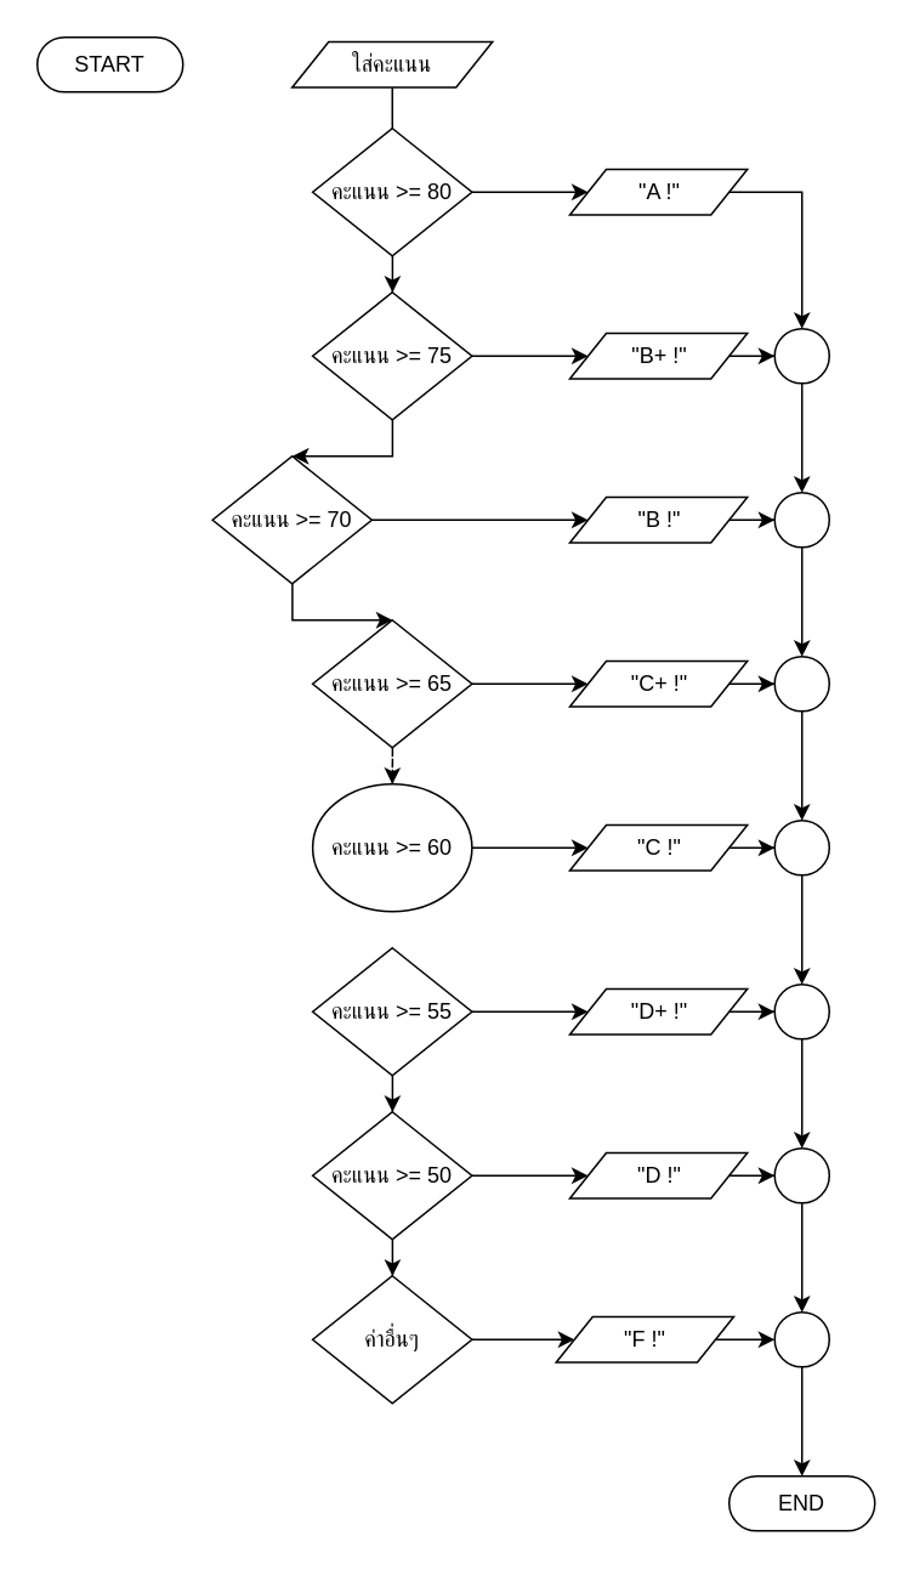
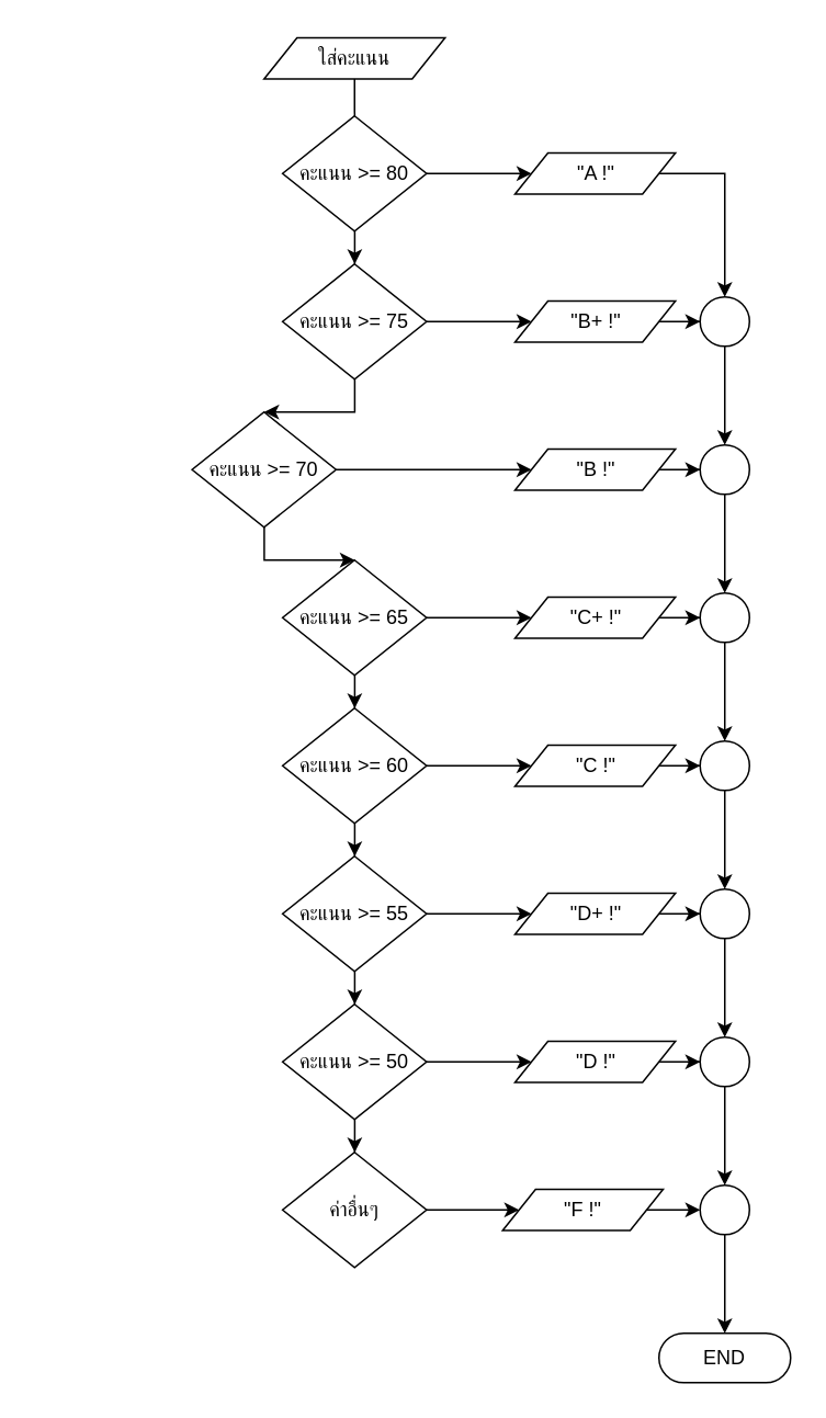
- <mxCell id="2" value="START" style="rounded=1;whiteSpace=wrap;html=1;arcSize=50;" parent="1" vertex="1"><mxGeometry x="20" y="20" width="80" height="30" as="geometry" /></mxCell>
- <mxCell id="15" value="" style="edgeStyle=orthogonalEdgeStyle;rounded=0;orthogonalLoop=1;jettySize=auto;html=1;dashed=1;" parent="1" source="17" target="20" edge="1"><mxGeometry relative="1" as="geometry" /></mxCell>
+ <mxCell id="15" value="" style="edgeStyle=orthogonalEdgeStyle;rounded=0;orthogonalLoop=1;jettySize=auto;html=1;" parent="1" source="17" target="20" edge="1"><mxGeometry relative="1" as="geometry" /></mxCell>
- <mxCell id="20" value="คะแนน &amp;gt;= 60" style="ellipse;whiteSpace=wrap;html=1;" parent="1" vertex="1"><mxGeometry x="171.25" y="430" width="87.5" height="70" as="geometry" /></mxCell>
+ <mxCell id="20" value="คะแนน &amp;gt;= 60" style="rhombus;whiteSpace=wrap;html=1;" parent="1" vertex="1"><mxGeometry x="171.25" y="430" width="87.5" height="70" as="geometry" /></mxCell>
+ <mxCell id="18" value="" style="edgeStyle=orthogonalEdgeStyle;rounded=0;orthogonalLoop=1;jettySize=auto;html=1;" parent="1" source="20" target="23" edge="1"><mxGeometry relative="1" as="geometry" /></mxCell>
